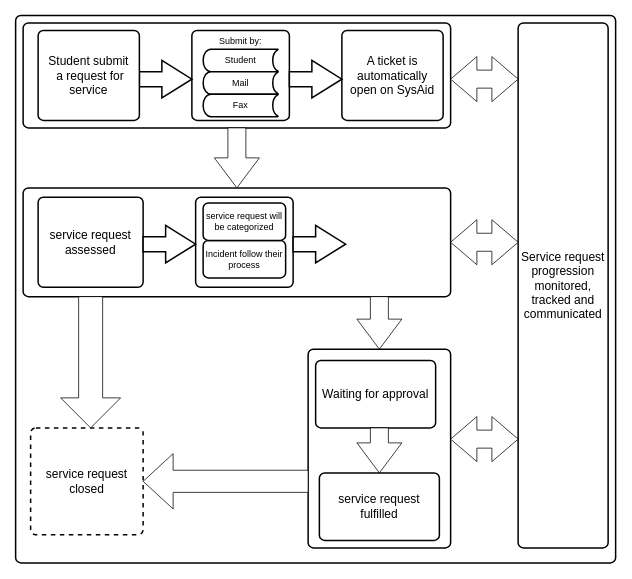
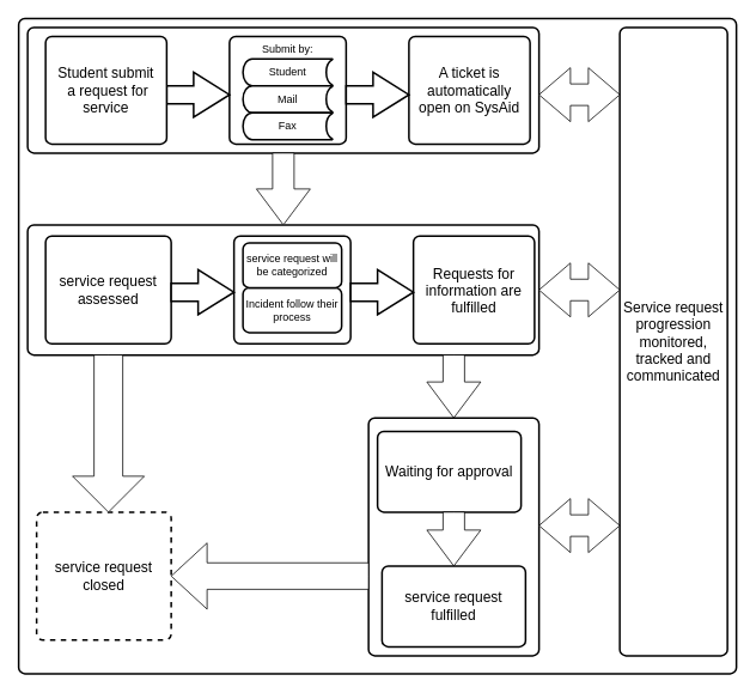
+ <mxCell id="24" value="&lt;font style=&quot;font-size: 16px&quot;&gt;Requests for information are fulfilled&lt;/font&gt;" style="rounded=1;whiteSpace=wrap;html=1;absoluteArcSize=1;arcSize=14;strokeWidth=2;" vertex="1" parent="1"><mxGeometry x="460" y="262.5" width="135" height="120" as="geometry" /></mxCell>
